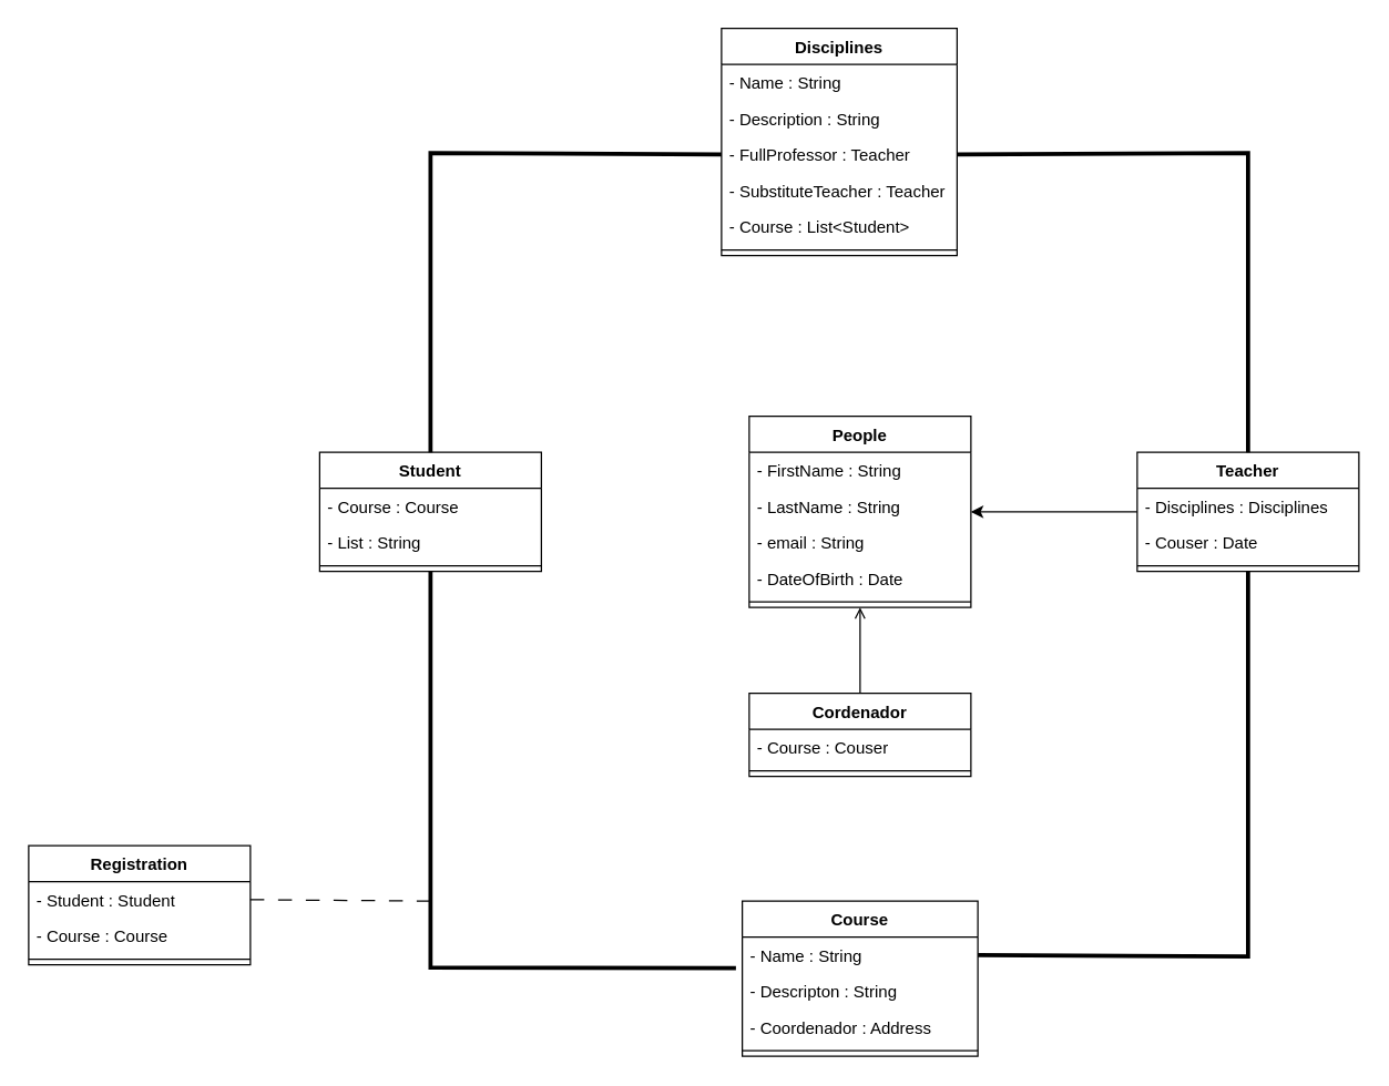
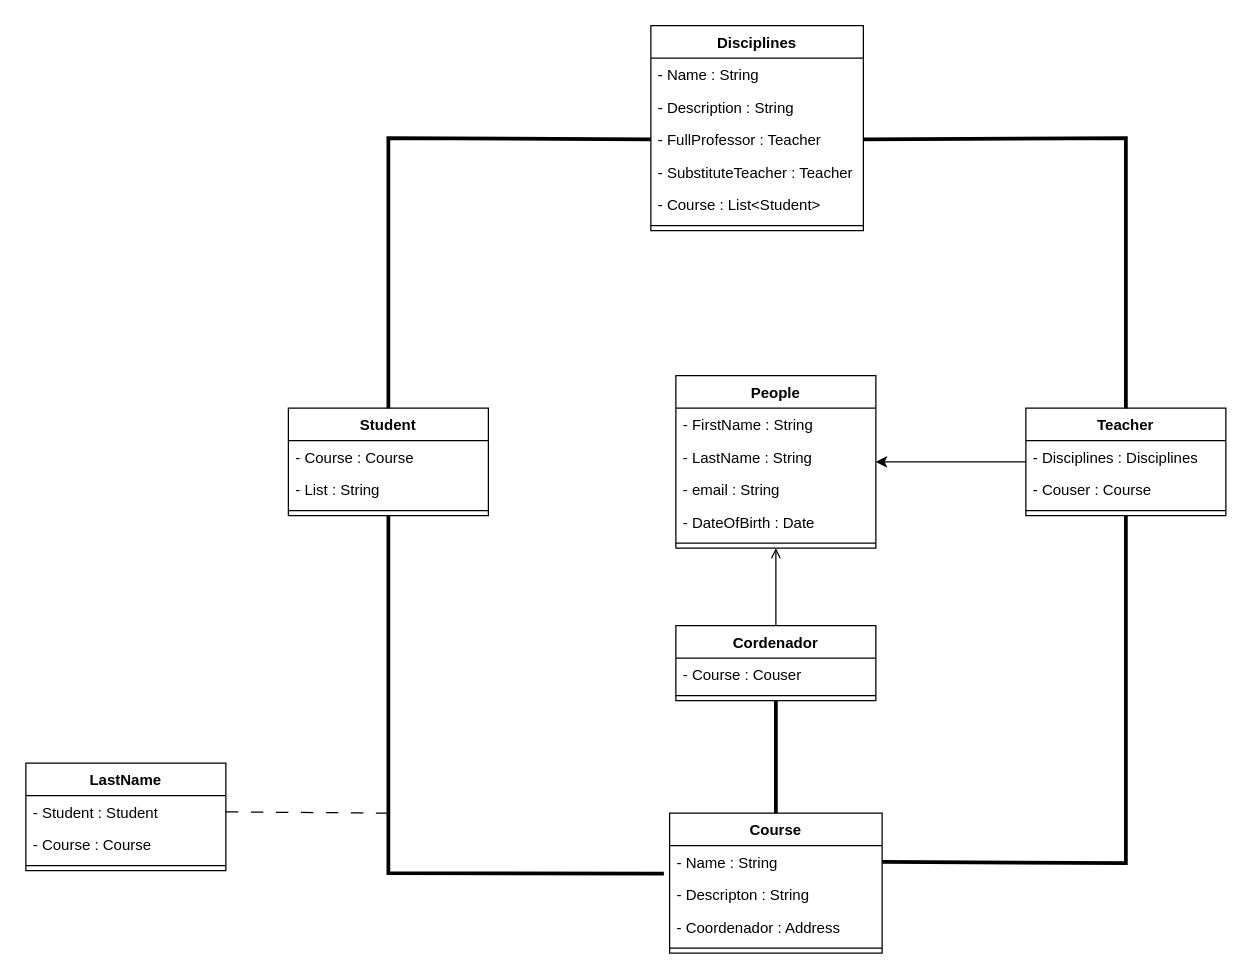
- <mxCell id="15" value="- Couser : Date" style="text;strokeColor=none;fillColor=none;align=left;verticalAlign=top;spacingLeft=4;spacingRight=4;overflow=hidden;rotatable=0;points=[[0,0.5],[1,0.5]];portConstraint=eastwest;whiteSpace=wrap;html=1;" vertex="1" parent="13"><mxGeometry y="52" width="160" height="26" as="geometry" /></mxCell>
+ <mxCell id="15" value="- Couser : Course" style="text;strokeColor=none;fillColor=none;align=left;verticalAlign=top;spacingLeft=4;spacingRight=4;overflow=hidden;rotatable=0;points=[[0,0.5],[1,0.5]];portConstraint=eastwest;whiteSpace=wrap;html=1;" vertex="1" parent="13"><mxGeometry y="52" width="160" height="26" as="geometry" /></mxCell>
+ <mxCell id="27" value="" style="endArrow=none;startArrow=none;endFill=0;startFill=0;endSize=8;html=1;verticalAlign=bottom;labelBackgroundColor=none;strokeWidth=3;rounded=0;entryX=0.5;entryY=1;entryDx=0;entryDy=0;exitX=0.5;exitY=0;exitDx=0;exitDy=0;" edge="1" parent="1" source="21" target="18"><mxGeometry width="160" relative="1" as="geometry"><mxPoint x="510" y="620" as="sourcePoint" /><mxPoint x="670" y="620" as="targetPoint" /></mxGeometry></mxCell>
- <mxCell id="36" value="Registration" style="swimlane;fontStyle=1;align=center;verticalAlign=top;childLayout=stackLayout;horizontal=1;startSize=26;horizontalStack=0;resizeParent=1;resizeParentMax=0;resizeLast=0;collapsible=1;marginBottom=0;whiteSpace=wrap;html=1;" vertex="1" parent="1"><mxGeometry x="20" y="610" width="160" height="86" as="geometry" /></mxCell>
+ <mxCell id="36" value="LastName" style="swimlane;fontStyle=1;align=center;verticalAlign=top;childLayout=stackLayout;horizontal=1;startSize=26;horizontalStack=0;resizeParent=1;resizeParentMax=0;resizeLast=0;collapsible=1;marginBottom=0;whiteSpace=wrap;html=1;" vertex="1" parent="1"><mxGeometry x="20" y="610" width="160" height="86" as="geometry" /></mxCell>
